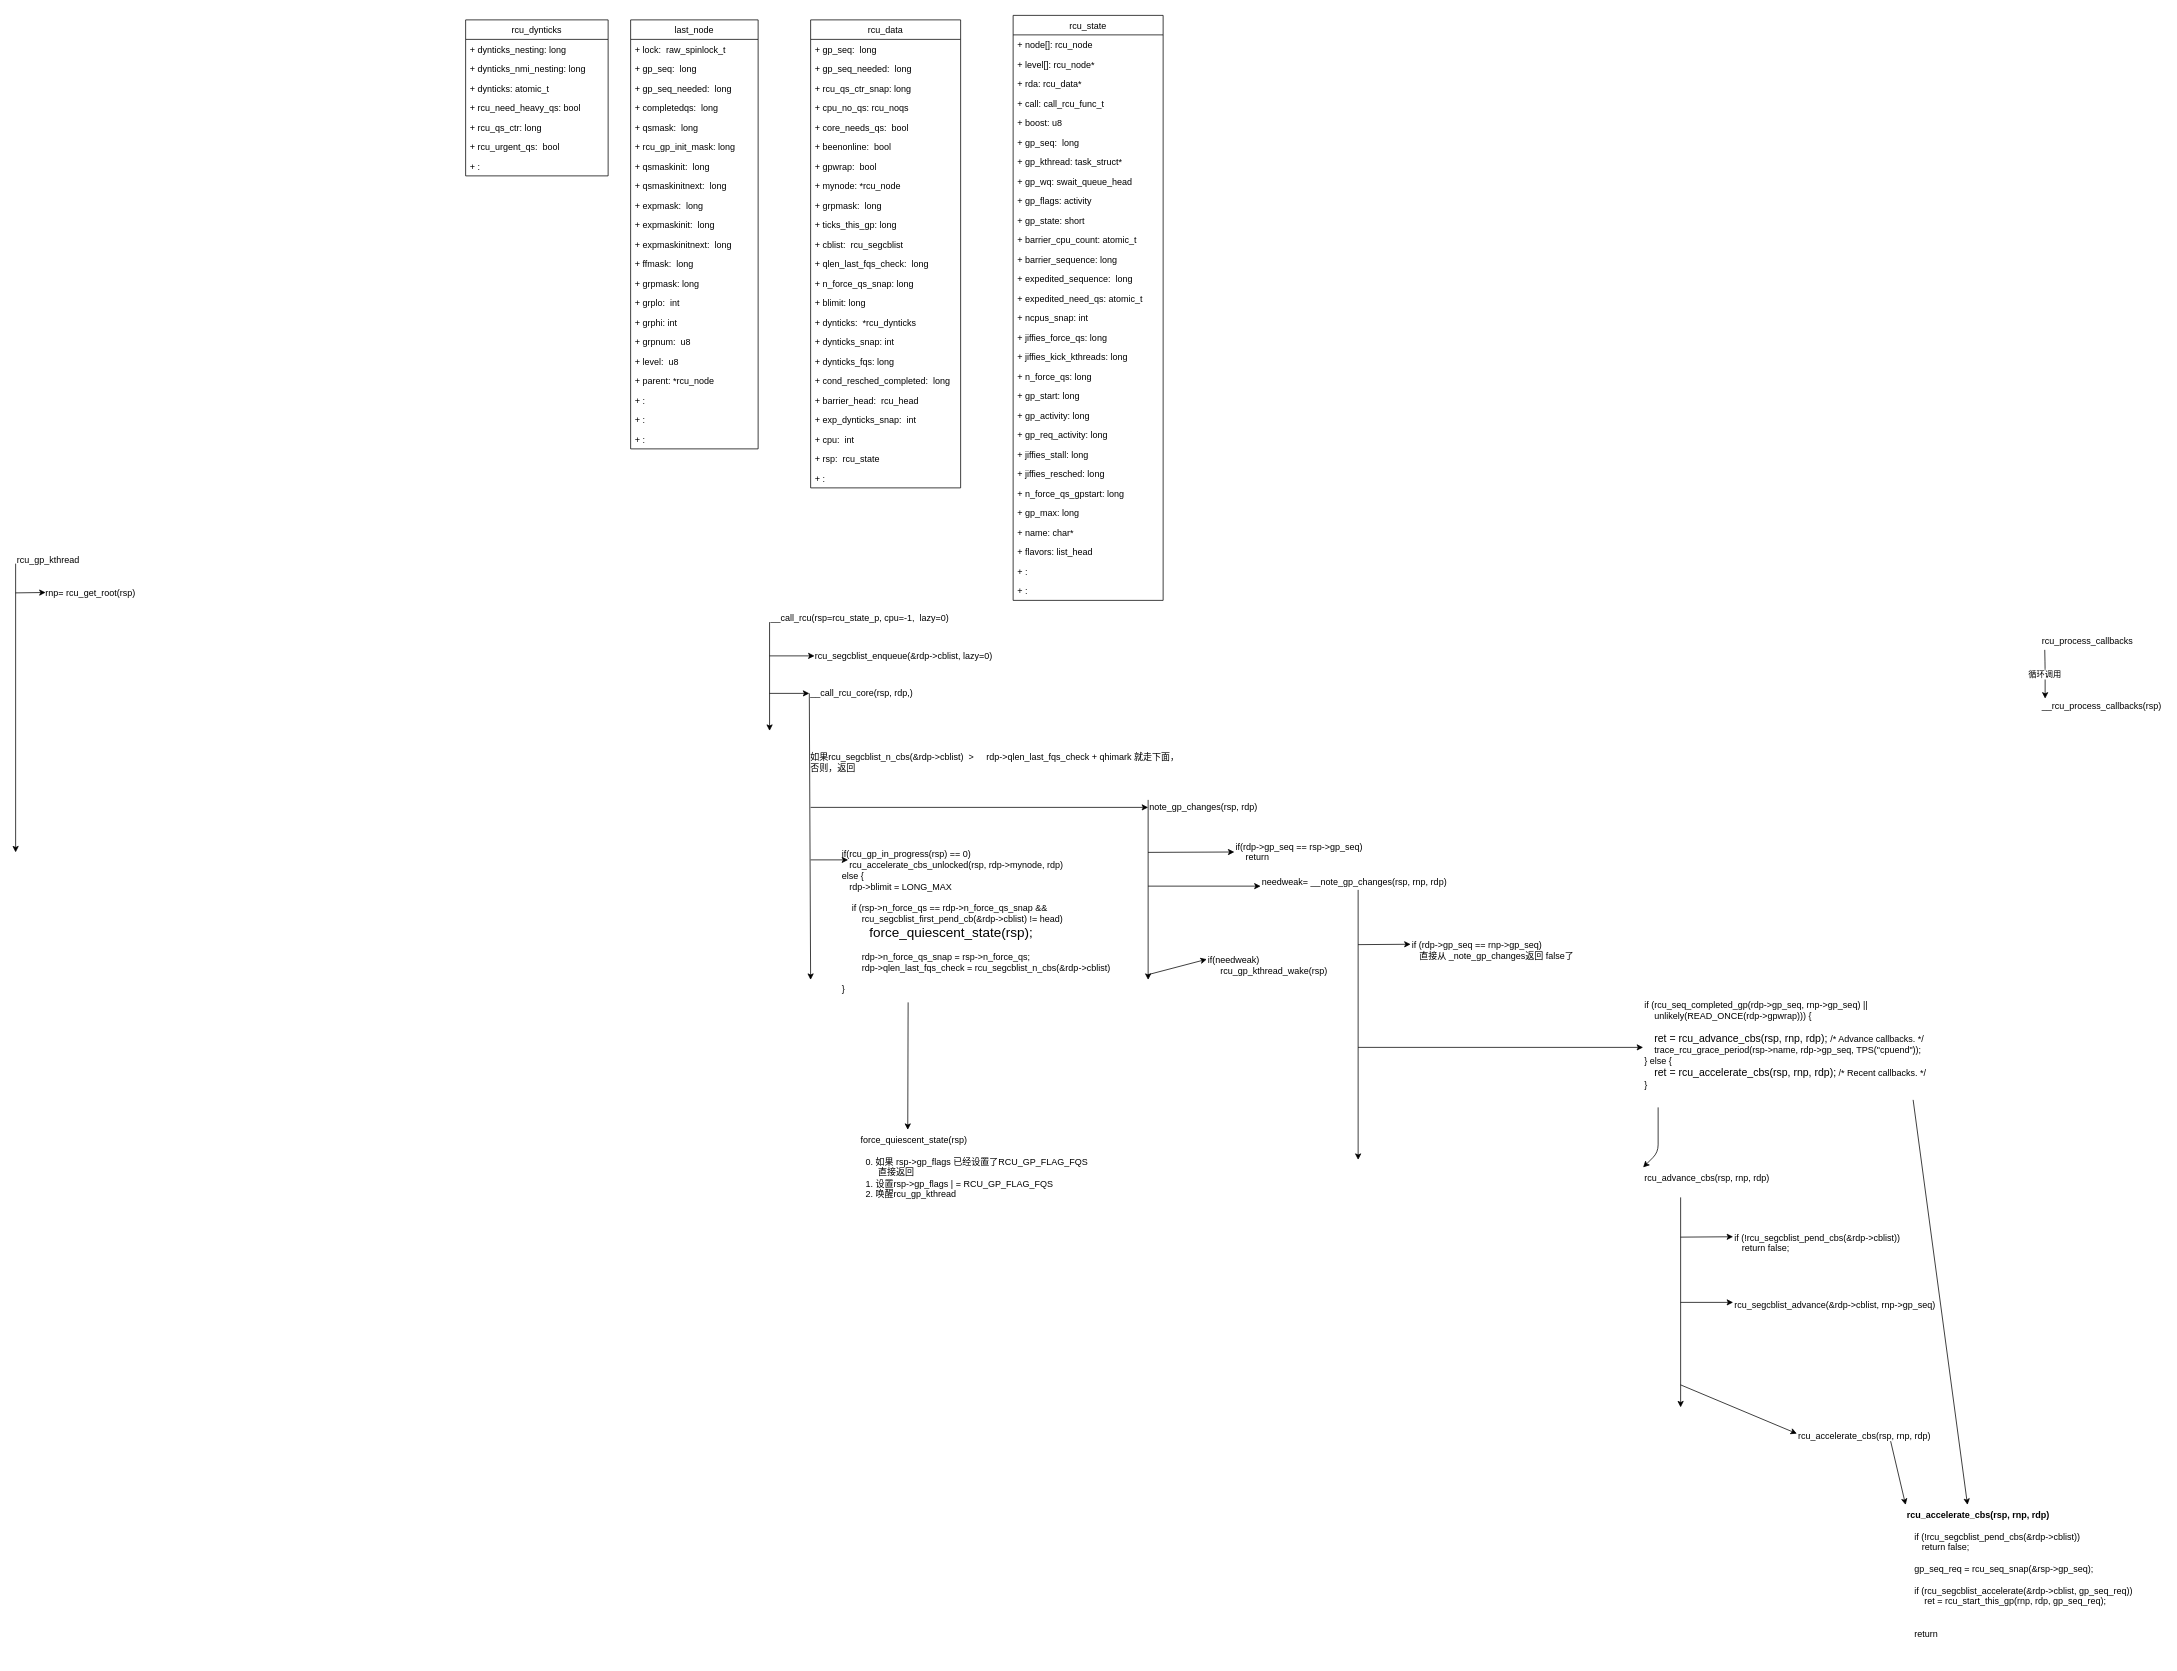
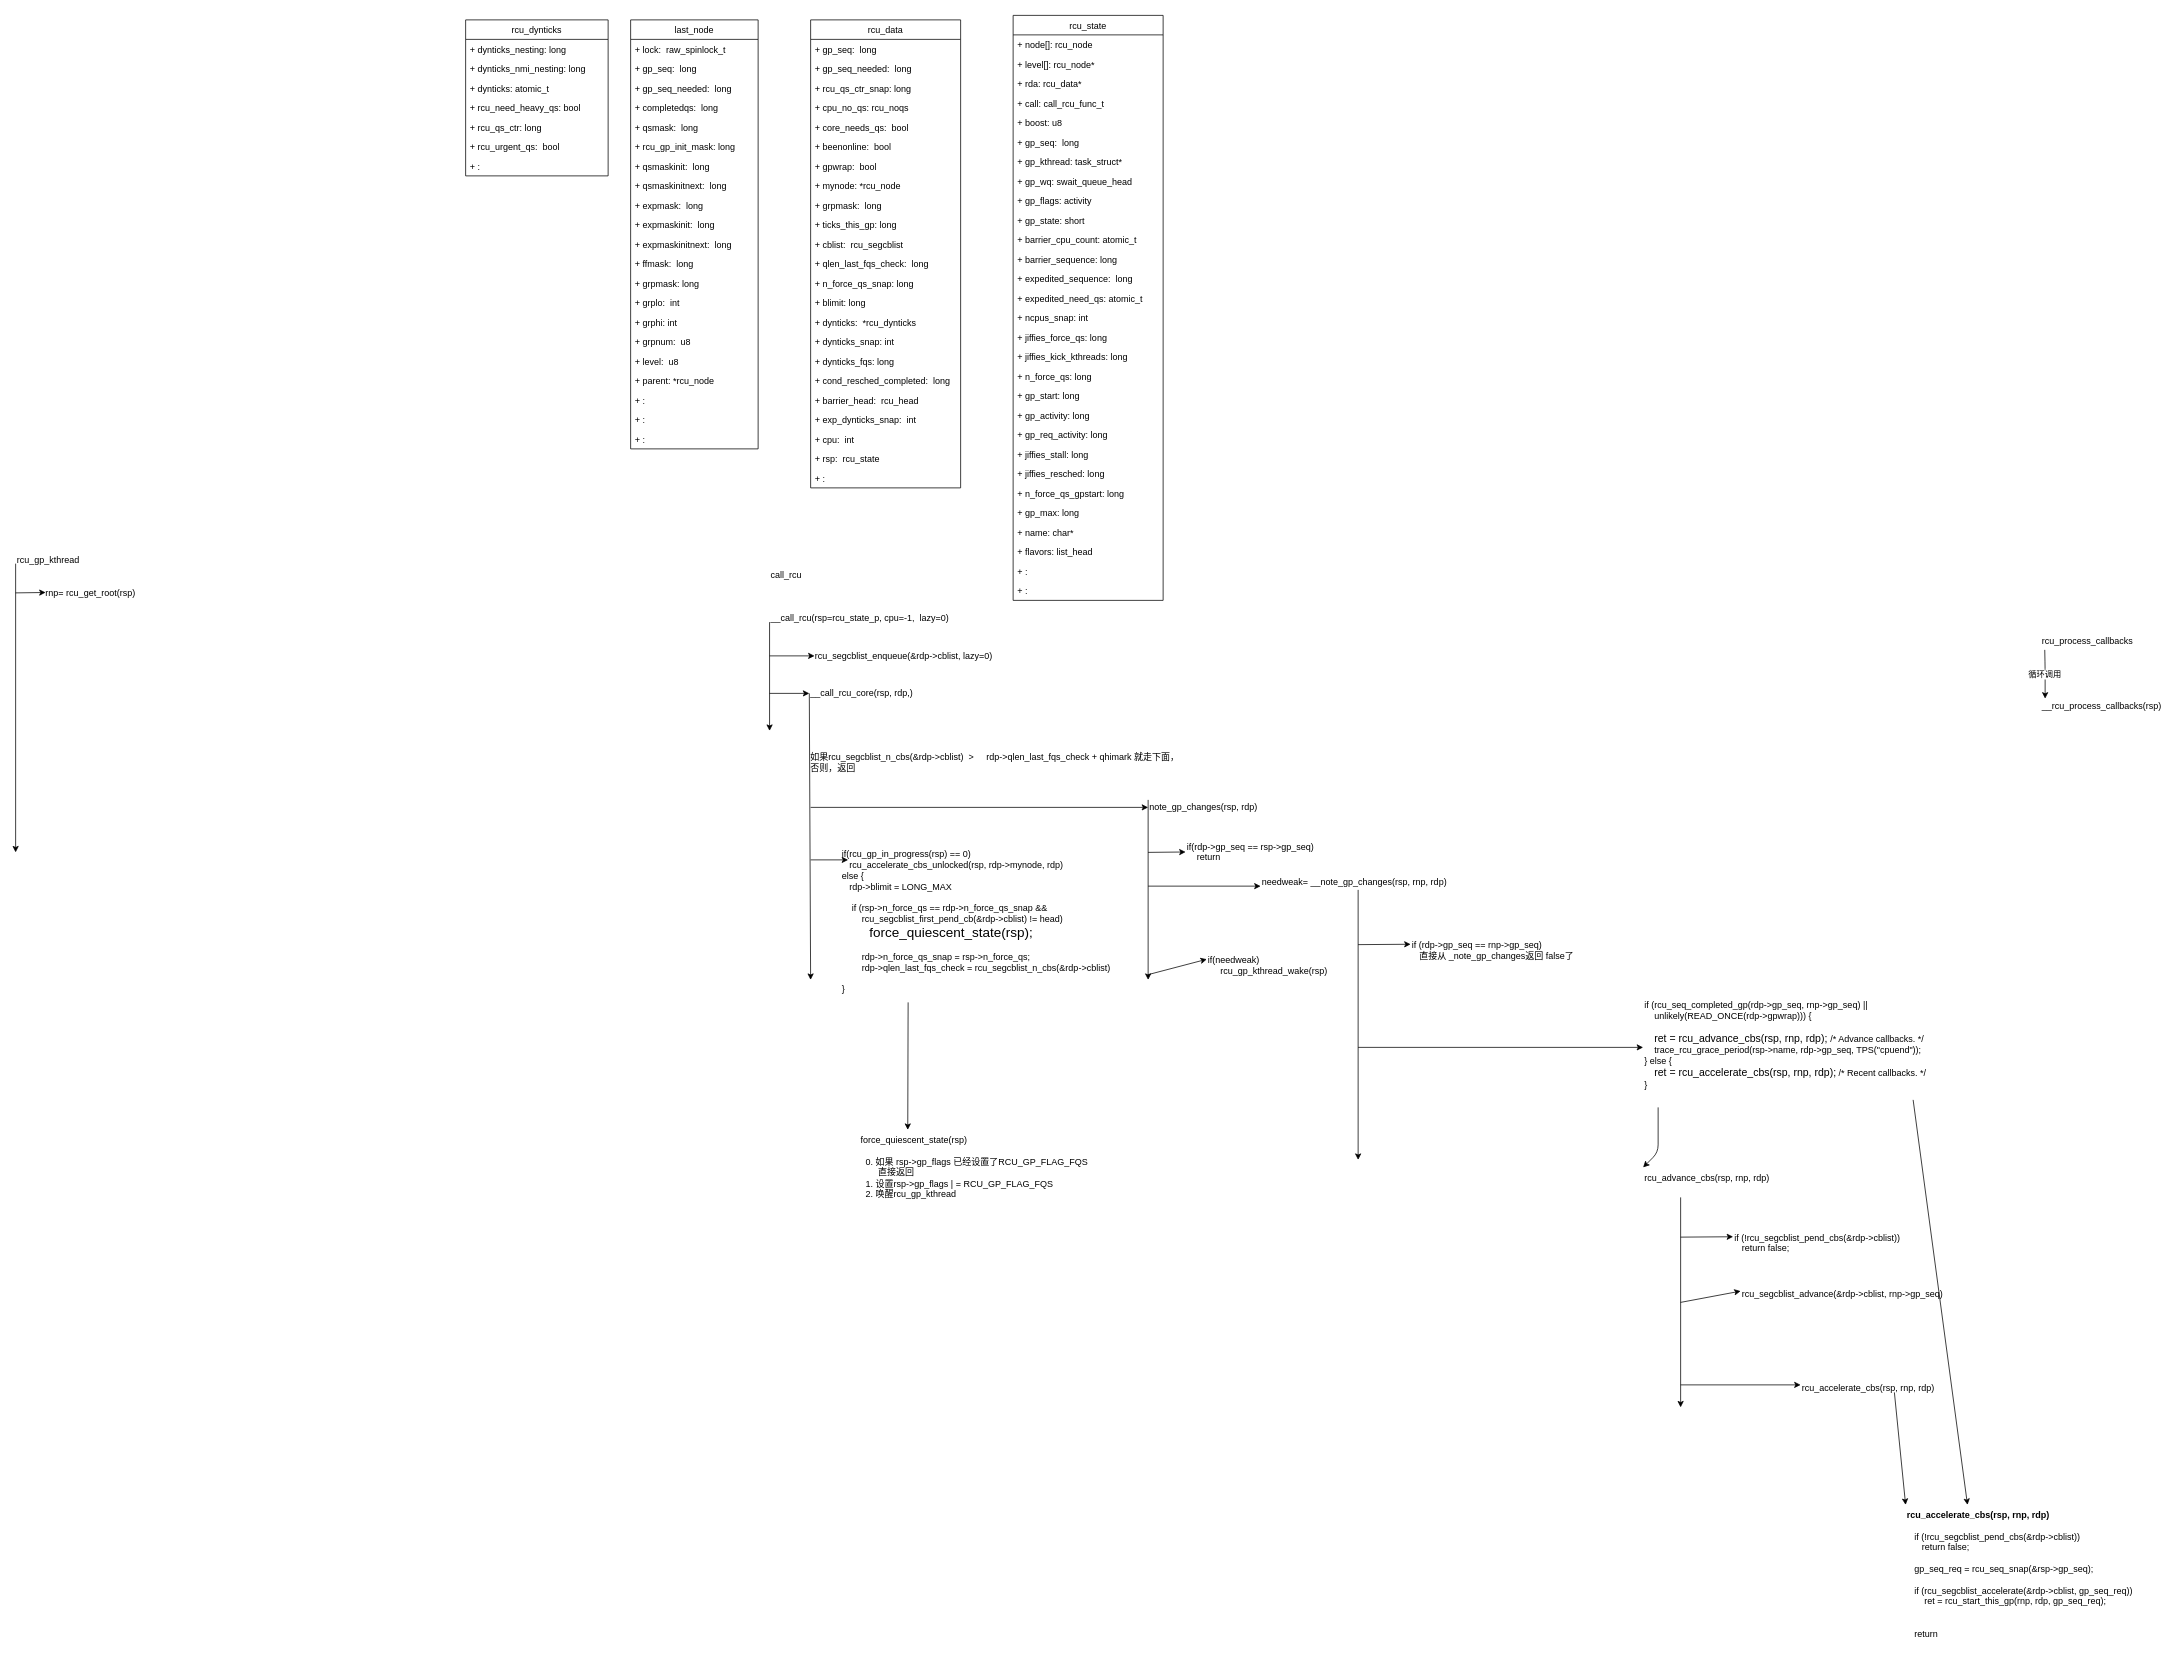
+ <mxCell id="86" value="call_rcu" style="text;html=1;strokeColor=none;fillColor=none;align=left;verticalAlign=middle;whiteSpace=wrap;rounded=0;" parent="1" vertex="1"><mxGeometry x="1025.25" y="756" width="130" height="20" as="geometry" /></mxCell>
- <mxCell id="90" value="if(rdp-&amp;gt;gp_seq == rsp-&amp;gt;gp_seq)&lt;br&gt;&amp;nbsp; &amp;nbsp; return" style="text;html=1;strokeColor=none;fillColor=none;align=left;verticalAlign=top;whiteSpace=wrap;rounded=0;" parent="1" vertex="1"><mxGeometry x="1645" y="1115" width="220" height="41" as="geometry" /></mxCell>
+ <mxCell id="90" value="if(rdp-&amp;gt;gp_seq == rsp-&amp;gt;gp_seq)&lt;br&gt;&amp;nbsp; &amp;nbsp; return" style="text;html=1;strokeColor=none;fillColor=none;align=left;verticalAlign=top;whiteSpace=wrap;rounded=0;" parent="1" vertex="1"><mxGeometry x="1580" y="1115" width="220" height="41" as="geometry" /></mxCell>
- <mxCell id="127" value="rcu_segcblist_advance(&amp;amp;rdp-&amp;gt;cblist, rnp-&amp;gt;gp_seq)" style="text;html=1;strokeColor=none;fillColor=none;align=left;verticalAlign=top;whiteSpace=wrap;rounded=0;" parent="1" vertex="1"><mxGeometry x="2310" y="1726" width="290" height="20" as="geometry" /></mxCell>
+ <mxCell id="127" value="rcu_segcblist_advance(&amp;amp;rdp-&amp;gt;cblist, rnp-&amp;gt;gp_seq)" style="text;html=1;strokeColor=none;fillColor=none;align=left;verticalAlign=top;whiteSpace=wrap;rounded=0;" parent="1" vertex="1"><mxGeometry x="2320" y="1711" width="290" height="20" as="geometry" /></mxCell>
- <mxCell id="129" value="rcu_accelerate_cbs(rsp, rnp, rdp)" style="text;html=1;strokeColor=none;fillColor=none;align=left;verticalAlign=top;whiteSpace=wrap;rounded=0;" parent="1" vertex="1"><mxGeometry x="2395" y="1901" width="250" height="20" as="geometry" /></mxCell>
+ <mxCell id="129" value="rcu_accelerate_cbs(rsp, rnp, rdp)" style="text;html=1;strokeColor=none;fillColor=none;align=left;verticalAlign=top;whiteSpace=wrap;rounded=0;" parent="1" vertex="1"><mxGeometry x="2400" y="1836" width="250" height="20" as="geometry" /></mxCell>
